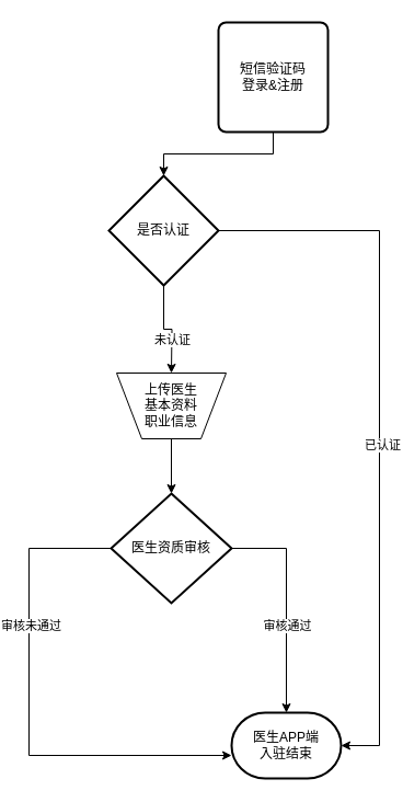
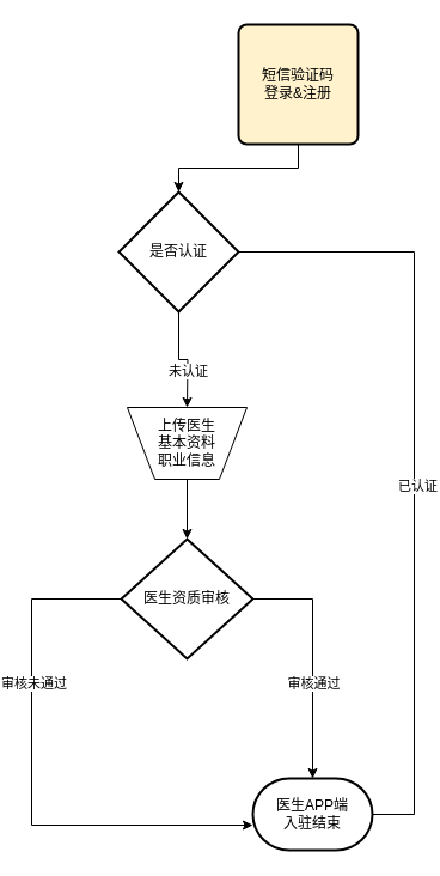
- <mxCell id="3" value="短信验证码&lt;br&gt;登录&amp;amp;注册" style="rounded=1;whiteSpace=wrap;html=1;absoluteArcSize=1;arcSize=14;strokeWidth=2;" vertex="1" parent="1"><mxGeometry x="193" y="20" width="100" height="100" as="geometry" /></mxCell>
+ <mxCell id="3" value="短信验证码&lt;br&gt;登录&amp;amp;注册" style="rounded=1;whiteSpace=wrap;html=1;absoluteArcSize=1;arcSize=14;strokeWidth=2;fillColor=#fff2cc;" vertex="1" parent="1"><mxGeometry x="193" y="20" width="100" height="100" as="geometry" /></mxCell>
- <mxCell id="4" style="edgeStyle=orthogonalEdgeStyle;rounded=0;orthogonalLoop=1;jettySize=auto;html=1;exitX=1;exitY=0.5;exitDx=0;exitDy=0;exitPerimeter=0;entryX=1;entryY=0.5;entryDx=0;entryDy=0;entryPerimeter=0;" edge="1" parent="1" source="8" target="9"><mxGeometry relative="1" as="geometry"><mxPoint x="340" y="340" as="targetPoint" /><Array as="points"><mxPoint x="340" y="210" /><mxPoint x="340" y="680" /></Array></mxGeometry></mxCell>
+ <mxCell id="4" style="edgeStyle=orthogonalEdgeStyle;rounded=0;orthogonalLoop=1;jettySize=auto;html=1;exitX=1;exitY=0.5;exitDx=0;exitDy=0;exitPerimeter=0;entryX=1;entryY=0.5;entryDx=0;entryDy=0;entryPerimeter=0;endArrow=none;" edge="1" parent="1" source="8" target="9"><mxGeometry relative="1" as="geometry"><mxPoint x="340" y="340" as="targetPoint" /><Array as="points"><mxPoint x="340" y="210" /><mxPoint x="340" y="680" /></Array></mxGeometry></mxCell>
